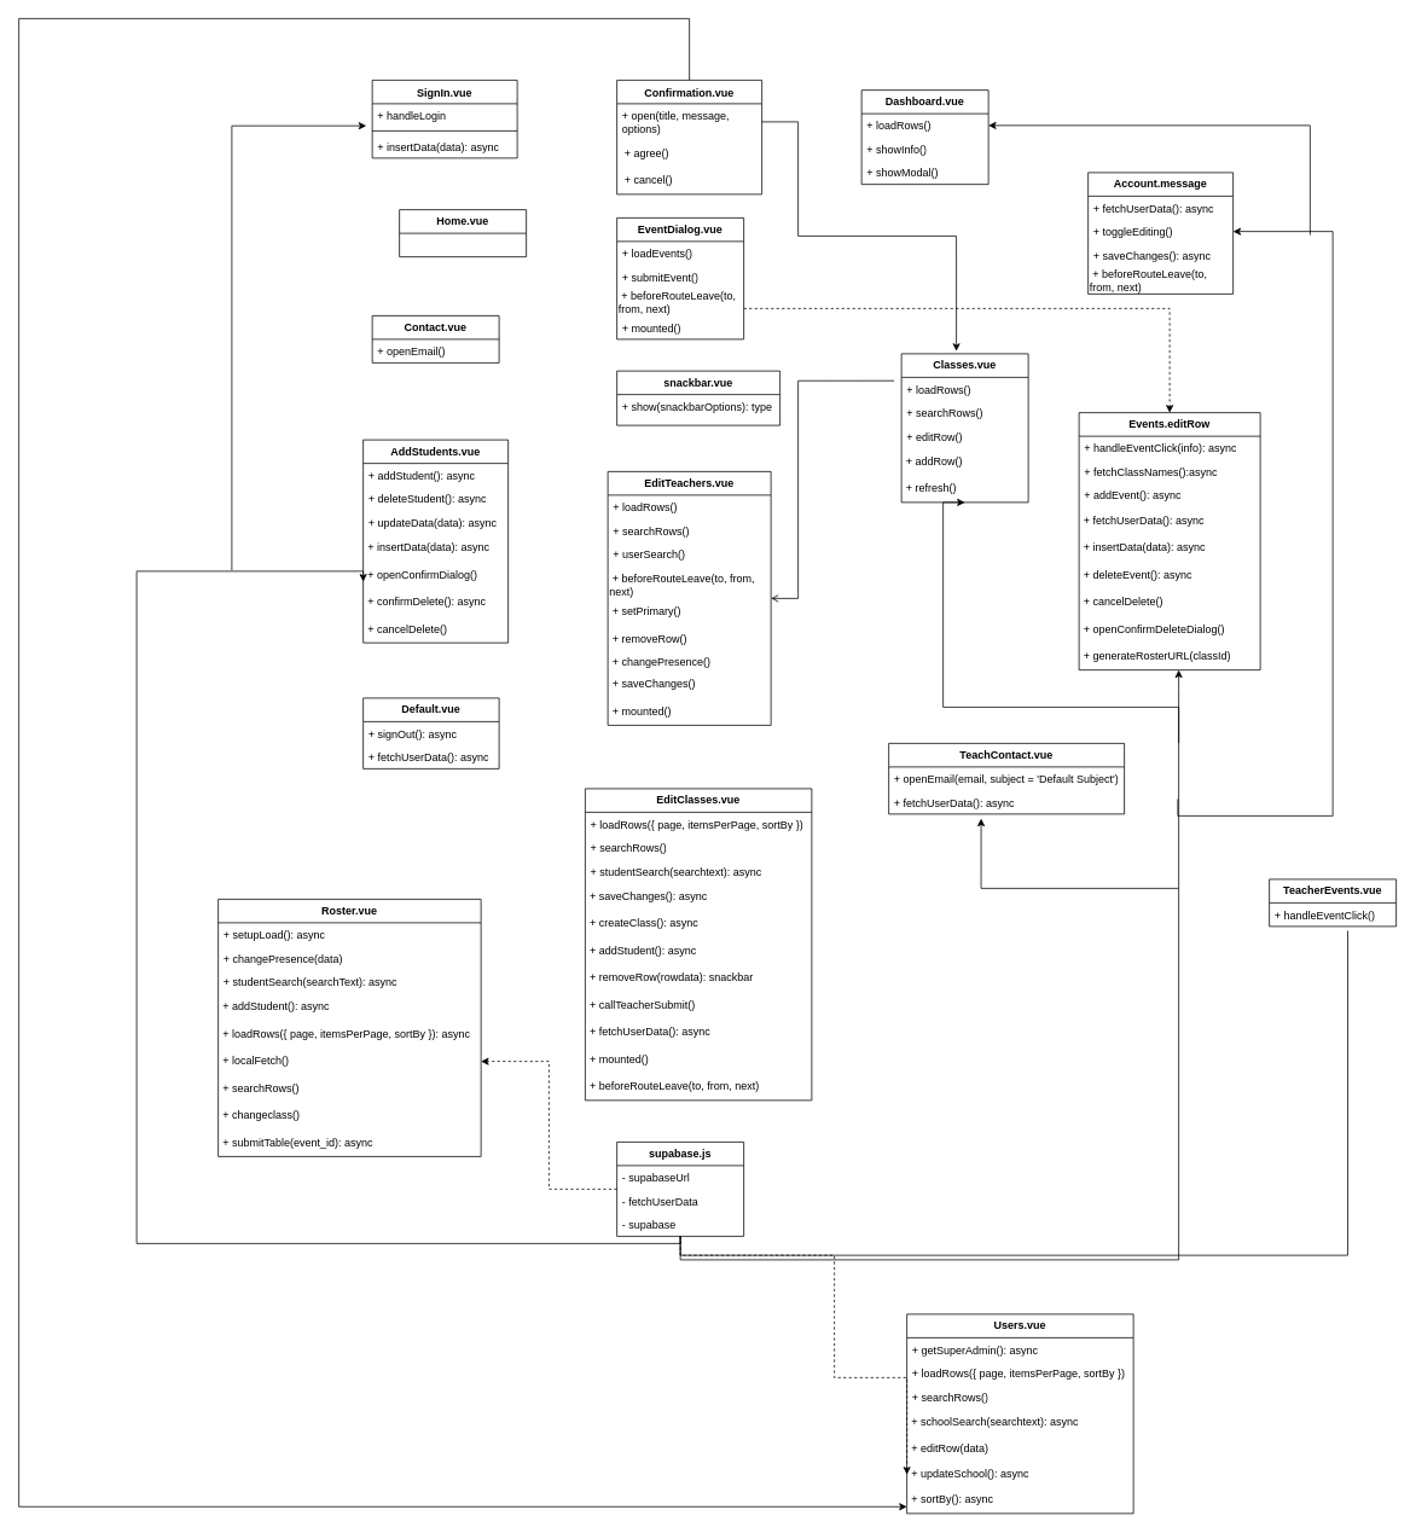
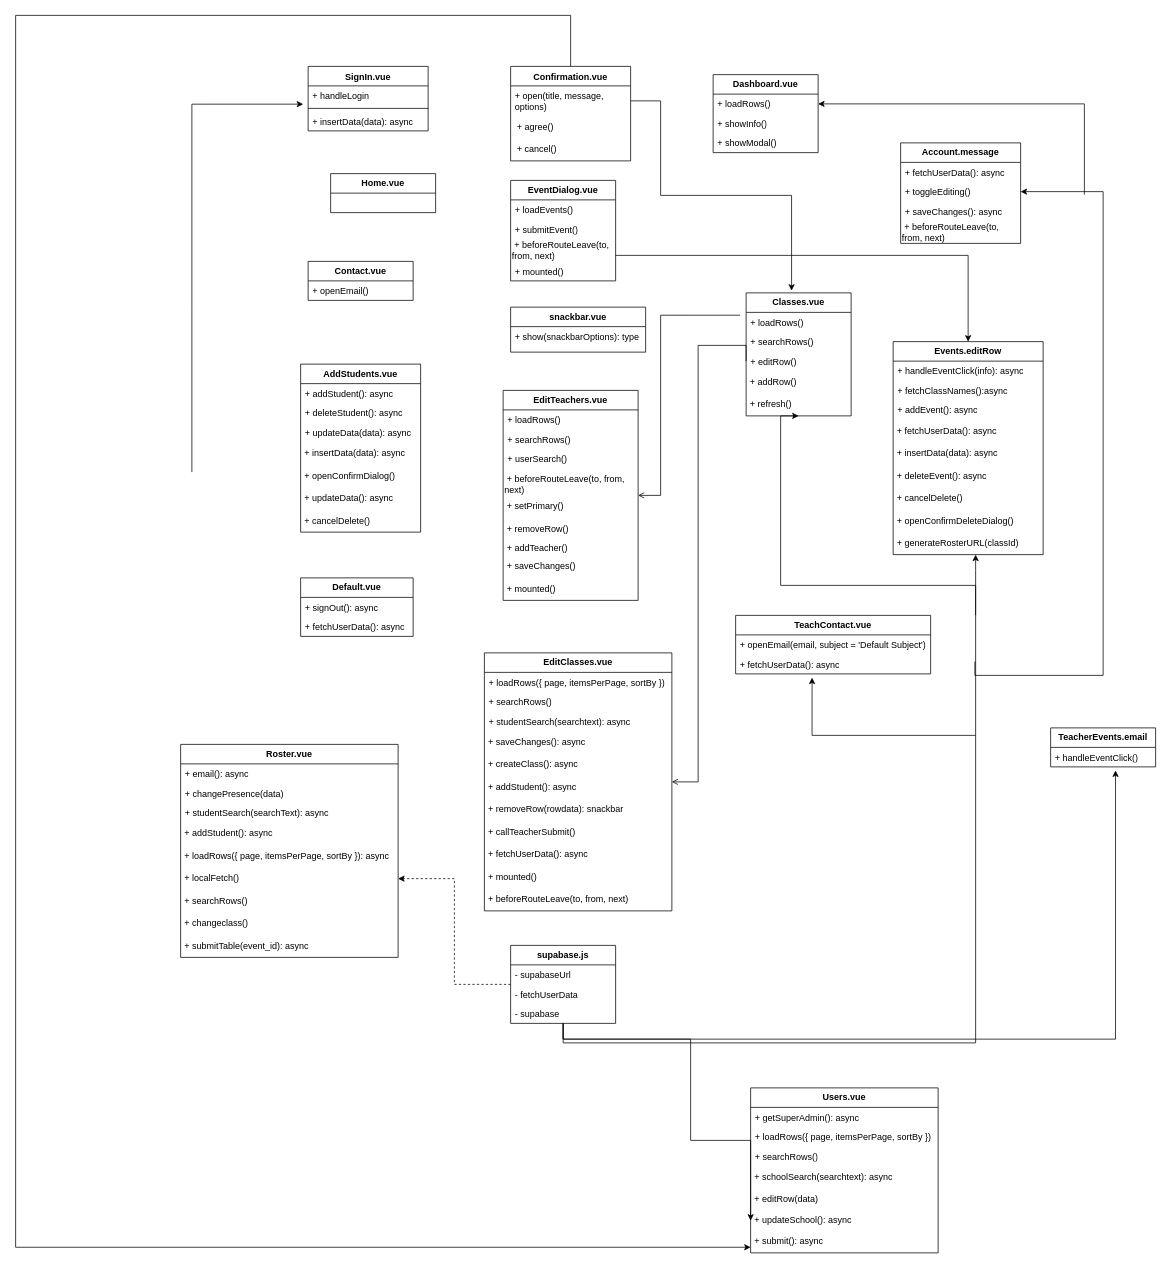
- <mxCell id="17" style="edgeStyle=orthogonalEdgeStyle;rounded=0;orthogonalLoop=1;jettySize=auto;html=1;entryX=0.5;entryY=0;entryDx=0;entryDy=0;dashed=1;" edge="1" parent="1" source="18" target="58"><mxGeometry relative="1" as="geometry"><Array as="points"><mxPoint x="1290" y="340" /></Array></mxGeometry></mxCell>
+ <mxCell id="17" style="edgeStyle=orthogonalEdgeStyle;rounded=0;orthogonalLoop=1;jettySize=auto;html=1;entryX=0.5;entryY=0;entryDx=0;entryDy=0;" edge="1" parent="1" source="18" target="58"><mxGeometry relative="1" as="geometry"><Array as="points"><mxPoint x="1290" y="340" /></Array></mxGeometry></mxCell>
- <mxCell id="46" value="&amp;nbsp;+ confirmDelete(): async" style="text;html=1;strokeColor=none;fillColor=none;align=left;verticalAlign=middle;whiteSpace=wrap;rounded=0;" vertex="1" parent="40"><mxGeometry y="164" width="160" height="30" as="geometry" /></mxCell>
+ <mxCell id="46" value="&amp;nbsp;+ updateData(): async" style="text;html=1;strokeColor=none;fillColor=none;align=left;verticalAlign=middle;whiteSpace=wrap;rounded=0;" vertex="1" parent="40"><mxGeometry y="164" width="160" height="30" as="geometry" /></mxCell>
- <mxCell id="14" value="&amp;nbsp;+ changePresence()" style="text;html=1;strokeColor=none;fillColor=none;align=left;verticalAlign=middle;whiteSpace=wrap;rounded=0;" vertex="1" parent="7"><mxGeometry y="200" width="180" height="20" as="geometry" /></mxCell>
+ <mxCell id="14" value="&amp;nbsp;+ addTeacher()" style="text;html=1;strokeColor=none;fillColor=none;align=left;verticalAlign=middle;whiteSpace=wrap;rounded=0;" vertex="1" parent="7"><mxGeometry y="200" width="180" height="20" as="geometry" /></mxCell>
+ <mxCell id="97" style="edgeStyle=orthogonalEdgeStyle;rounded=0;orthogonalLoop=1;jettySize=auto;html=1;entryX=0;entryY=0.5;entryDx=0;entryDy=0;endArrow=none;endFill=0;startArrow=open;startFill=0;" edge="1" parent="1" source="98" target="51"><mxGeometry relative="1" as="geometry"><Array as="points"><mxPoint x="930" y="1042" /><mxPoint x="930" y="460" /><mxPoint x="994" y="460" /></Array></mxGeometry></mxCell>
- <mxCell id="81" value="&lt;b&gt;TeacherEvents.vue&lt;/b&gt;" style="swimlane;fontStyle=0;childLayout=stackLayout;horizontal=1;startSize=26;fillColor=none;horizontalStack=0;resizeParent=1;resizeParentMax=0;resizeLast=0;collapsible=1;marginBottom=0;whiteSpace=wrap;html=1;" vertex="1" parent="1"><mxGeometry x="1400" y="970" width="140" height="52" as="geometry" /></mxCell>
+ <mxCell id="81" value="&lt;b&gt;TeacherEvents.email&lt;/b&gt;" style="swimlane;fontStyle=0;childLayout=stackLayout;horizontal=1;startSize=26;fillColor=none;horizontalStack=0;resizeParent=1;resizeParentMax=0;resizeLast=0;collapsible=1;marginBottom=0;whiteSpace=wrap;html=1;" vertex="1" parent="1"><mxGeometry x="1400" y="970" width="140" height="52" as="geometry" /></mxCell>
- <mxCell id="69" value="+ setupLoad(): async" style="text;strokeColor=none;fillColor=none;align=left;verticalAlign=top;spacingLeft=4;spacingRight=4;overflow=hidden;rotatable=0;points=[[0,0.5],[1,0.5]];portConstraint=eastwest;whiteSpace=wrap;html=1;" vertex="1" parent="68"><mxGeometry y="26" width="290" height="26" as="geometry" /></mxCell>
+ <mxCell id="69" value="+ email(): async" style="text;strokeColor=none;fillColor=none;align=left;verticalAlign=top;spacingLeft=4;spacingRight=4;overflow=hidden;rotatable=0;points=[[0,0.5],[1,0.5]];portConstraint=eastwest;whiteSpace=wrap;html=1;" vertex="1" parent="68"><mxGeometry y="26" width="290" height="26" as="geometry" /></mxCell>
- <mxCell id="111" style="edgeStyle=orthogonalEdgeStyle;rounded=0;orthogonalLoop=1;jettySize=auto;html=1;entryX=0.618;entryY=1.186;entryDx=0;entryDy=0;entryPerimeter=0;endArrow=none;" edge="1" parent="1" source="93" target="82"><mxGeometry relative="1" as="geometry"><Array as="points"><mxPoint x="1487" y="1385" /></Array></mxGeometry></mxCell>
+ <mxCell id="111" style="edgeStyle=orthogonalEdgeStyle;rounded=0;orthogonalLoop=1;jettySize=auto;html=1;entryX=0.618;entryY=1.186;entryDx=0;entryDy=0;entryPerimeter=0;" edge="1" parent="1" source="93" target="82"><mxGeometry relative="1" as="geometry"><Array as="points"><mxPoint x="1487" y="1385" /></Array></mxGeometry></mxCell>
- <mxCell id="117" style="edgeStyle=orthogonalEdgeStyle;rounded=0;orthogonalLoop=1;jettySize=auto;html=1;entryX=0;entryY=0.75;entryDx=0;entryDy=0;" edge="1" parent="1" source="93" target="45"><mxGeometry relative="1" as="geometry"><Array as="points"><mxPoint x="150" y="1372" /><mxPoint x="150" y="630" /><mxPoint x="400" y="630" /></Array></mxGeometry></mxCell>
- <mxCell id="92" style="edgeStyle=orthogonalEdgeStyle;rounded=0;orthogonalLoop=1;jettySize=auto;html=1;entryX=0;entryY=0.5;entryDx=0;entryDy=0;dashed=1;" edge="1" parent="1" source="93" target="89"><mxGeometry relative="1" as="geometry"><Array as="points"><mxPoint x="920" y="1385" /><mxPoint x="920" y="1520" /><mxPoint x="1000" y="1520" /></Array></mxGeometry></mxCell>
+ <mxCell id="92" style="edgeStyle=orthogonalEdgeStyle;rounded=0;orthogonalLoop=1;jettySize=auto;html=1;entryX=0;entryY=0.5;entryDx=0;entryDy=0;" edge="1" parent="1" source="93" target="89"><mxGeometry relative="1" as="geometry"><Array as="points"><mxPoint x="920" y="1385" /><mxPoint x="920" y="1520" /><mxPoint x="1000" y="1520" /></Array></mxGeometry></mxCell>
- <mxCell id="90" value="&amp;nbsp;+ sortBy(): async" style="text;html=1;strokeColor=none;fillColor=none;align=left;verticalAlign=middle;whiteSpace=wrap;rounded=0;" vertex="1" parent="83"><mxGeometry y="190" width="250" height="30" as="geometry" /></mxCell>
+ <mxCell id="90" value="&amp;nbsp;+ submit(): async" style="text;html=1;strokeColor=none;fillColor=none;align=left;verticalAlign=middle;whiteSpace=wrap;rounded=0;" vertex="1" parent="83"><mxGeometry y="190" width="250" height="30" as="geometry" /></mxCell>
